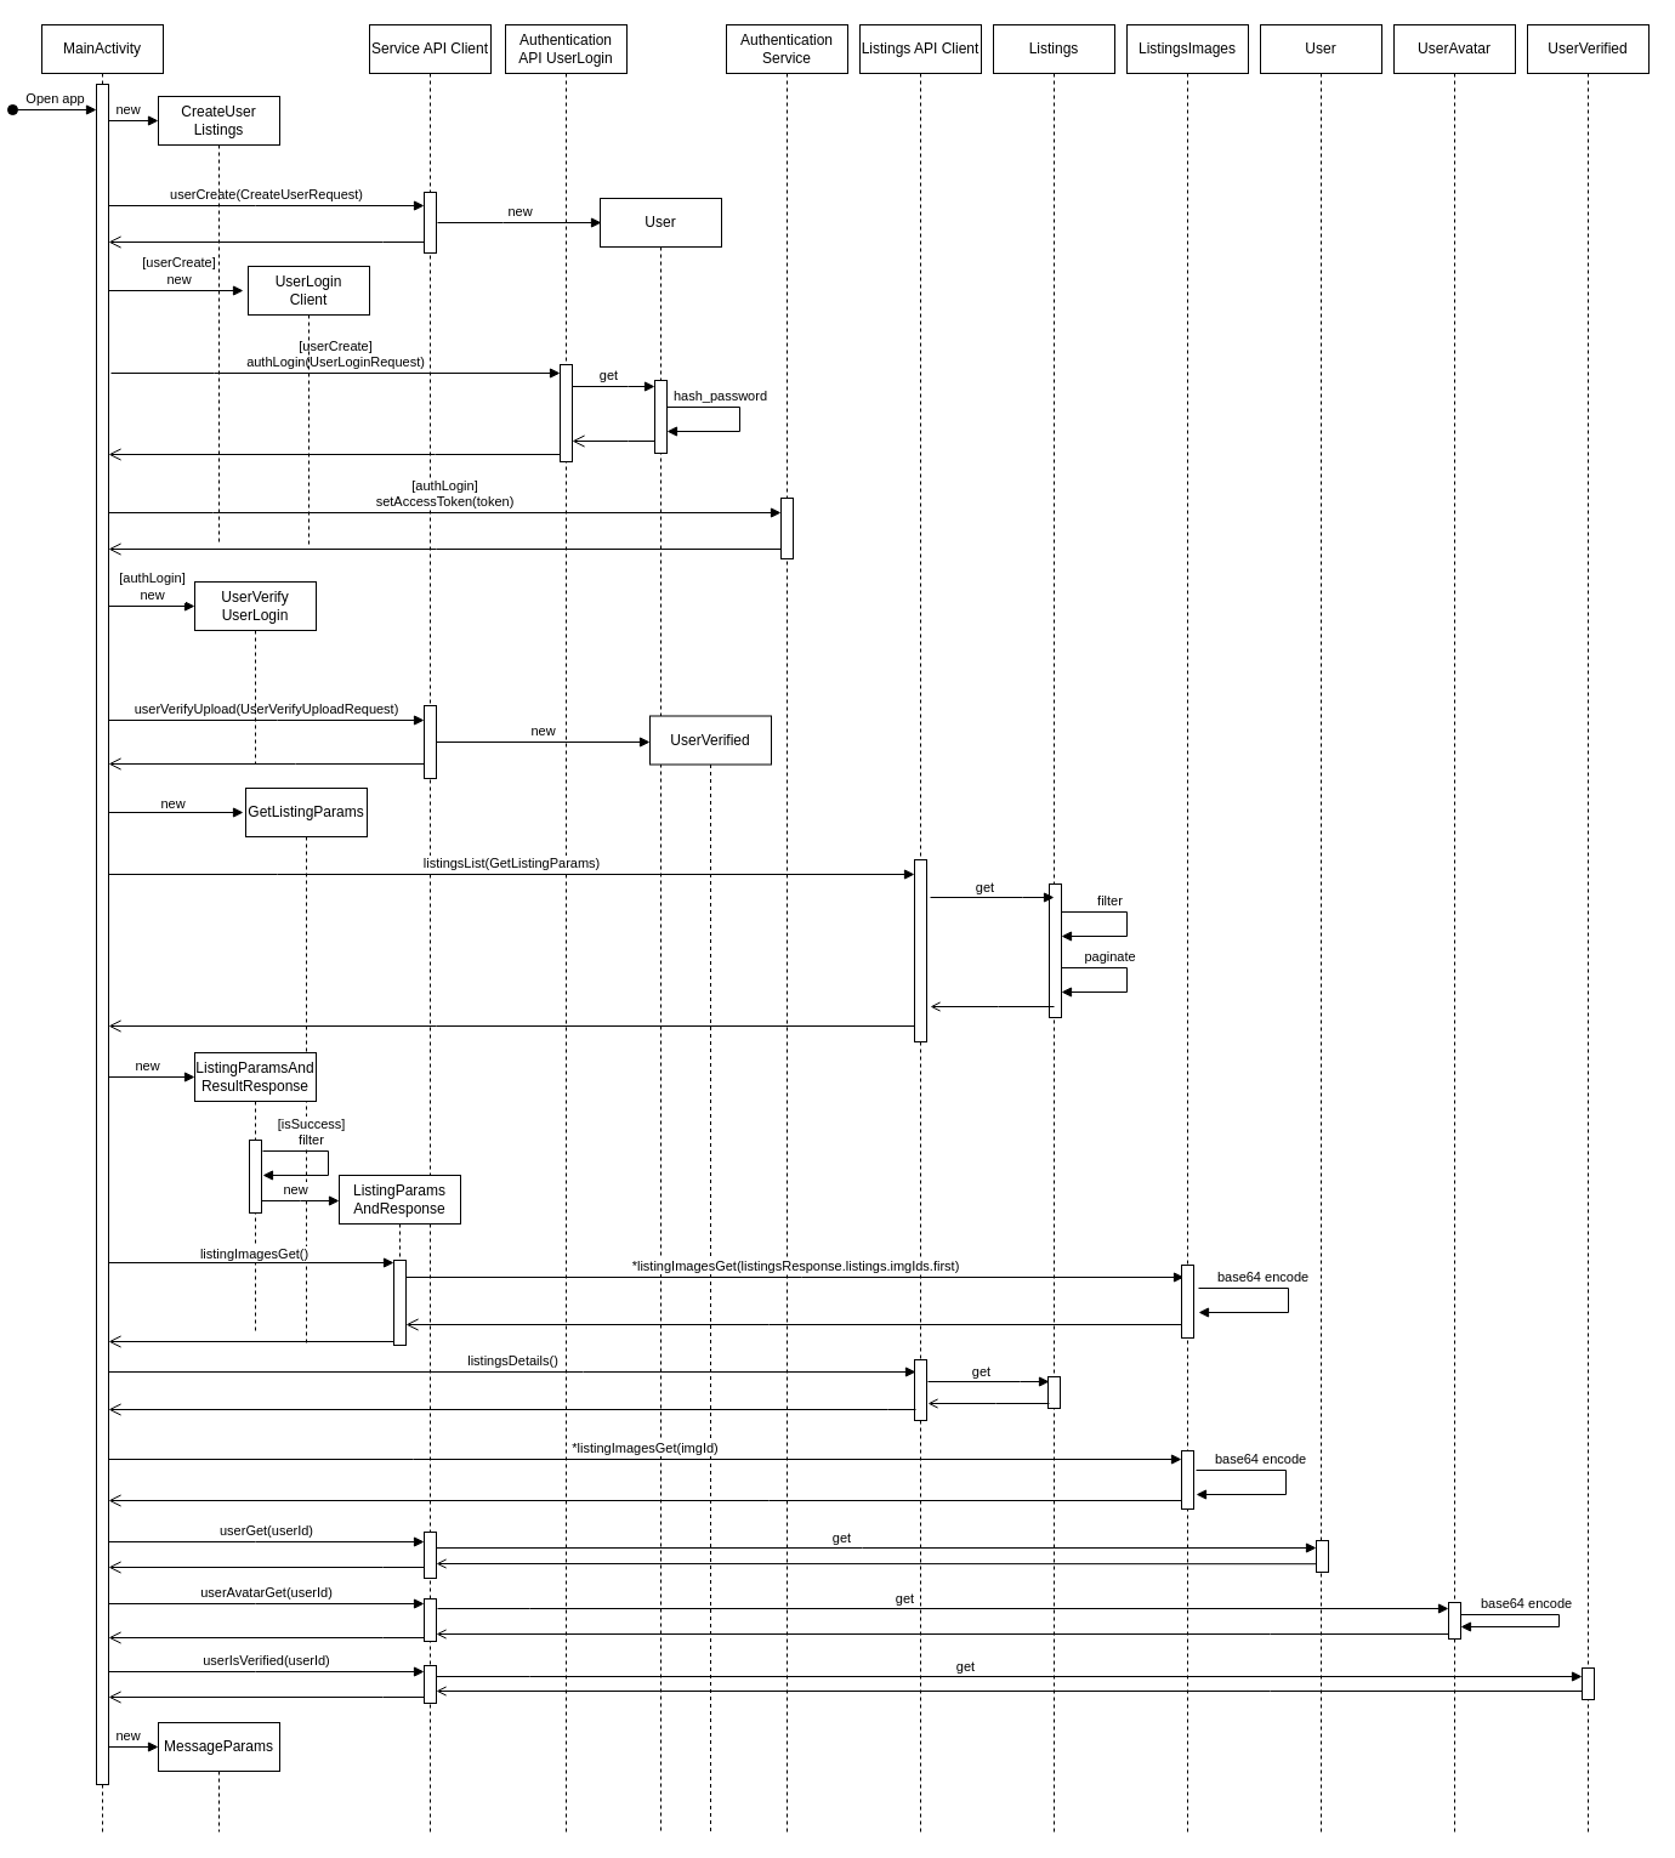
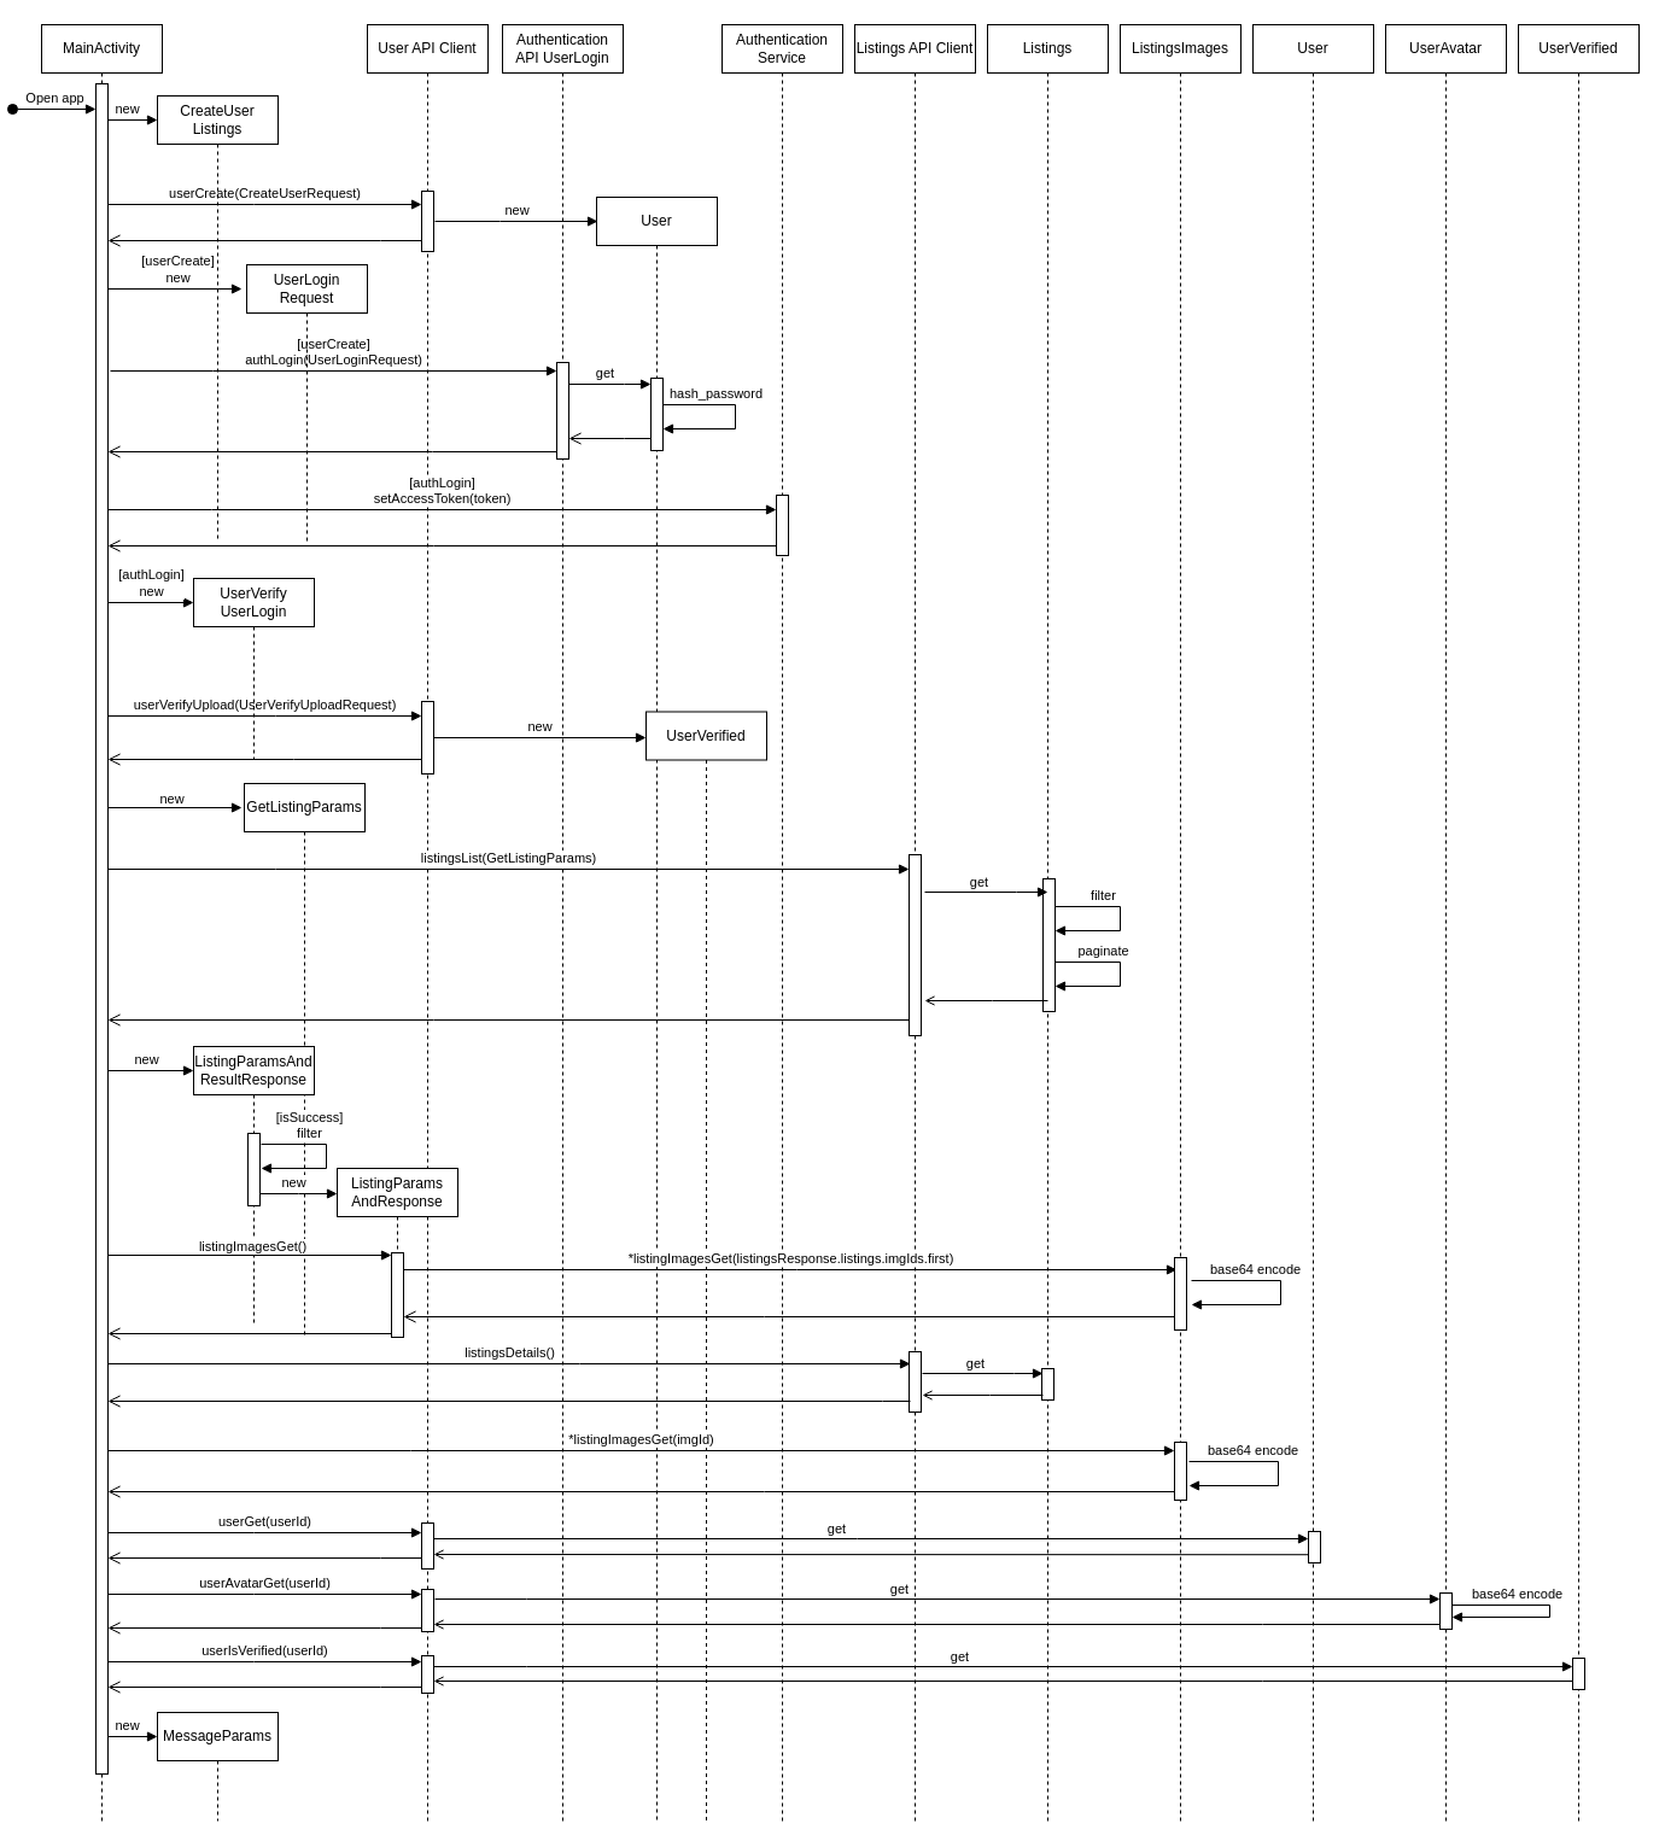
- <mxCell id="5" value="Service API Client" style="shape=umlLifeline;perimeter=lifelinePerimeter;whiteSpace=wrap;html=1;container=0;dropTarget=0;collapsible=0;recursiveResize=0;outlineConnect=0;portConstraint=eastwest;newEdgeStyle={&quot;edgeStyle&quot;:&quot;elbowEdgeStyle&quot;,&quot;elbow&quot;:&quot;vertical&quot;,&quot;curved&quot;:0,&quot;rounded&quot;:0};" parent="1" vertex="1"><mxGeometry x="290" y="20" width="100" height="1489" as="geometry" /></mxCell>
+ <mxCell id="5" value="User API Client" style="shape=umlLifeline;perimeter=lifelinePerimeter;whiteSpace=wrap;html=1;container=0;dropTarget=0;collapsible=0;recursiveResize=0;outlineConnect=0;portConstraint=eastwest;newEdgeStyle={&quot;edgeStyle&quot;:&quot;elbowEdgeStyle&quot;,&quot;elbow&quot;:&quot;vertical&quot;,&quot;curved&quot;:0,&quot;rounded&quot;:0};" parent="1" vertex="1"><mxGeometry x="290" y="20" width="100" height="1489" as="geometry" /></mxCell>
- <mxCell id="54" value="UserLogin&lt;br&gt;Client" style="shape=umlLifeline;perimeter=lifelinePerimeter;whiteSpace=wrap;html=1;container=0;dropTarget=0;collapsible=0;recursiveResize=0;outlineConnect=0;portConstraint=eastwest;newEdgeStyle={&quot;edgeStyle&quot;:&quot;elbowEdgeStyle&quot;,&quot;elbow&quot;:&quot;vertical&quot;,&quot;curved&quot;:0,&quot;rounded&quot;:0};movable=1;resizable=1;rotatable=1;deletable=1;editable=1;locked=0;connectable=1;strokeColor=default;" parent="1" vertex="1"><mxGeometry x="190" y="219" width="100" height="230" as="geometry" /></mxCell>
+ <mxCell id="54" value="UserLogin&lt;br&gt;Request" style="shape=umlLifeline;perimeter=lifelinePerimeter;whiteSpace=wrap;html=1;container=0;dropTarget=0;collapsible=0;recursiveResize=0;outlineConnect=0;portConstraint=eastwest;newEdgeStyle={&quot;edgeStyle&quot;:&quot;elbowEdgeStyle&quot;,&quot;elbow&quot;:&quot;vertical&quot;,&quot;curved&quot;:0,&quot;rounded&quot;:0};movable=1;resizable=1;rotatable=1;deletable=1;editable=1;locked=0;connectable=1;strokeColor=default;" parent="1" vertex="1"><mxGeometry x="190" y="219" width="100" height="230" as="geometry" /></mxCell>
